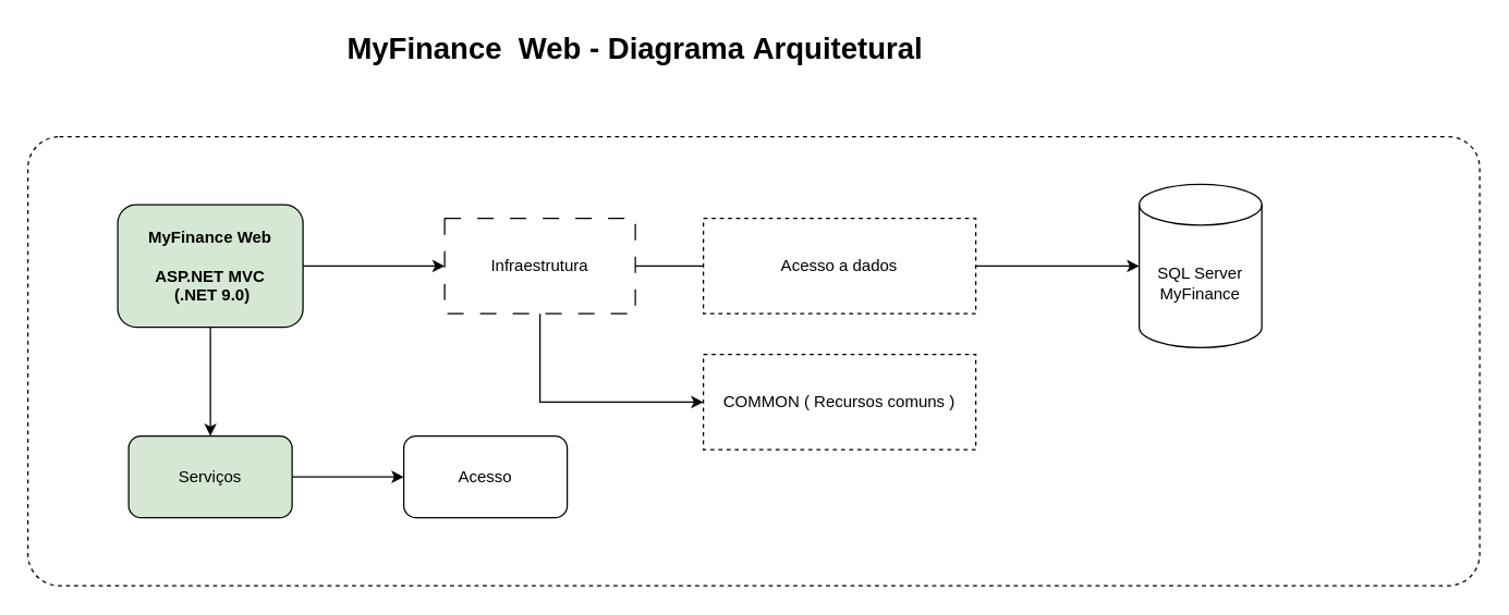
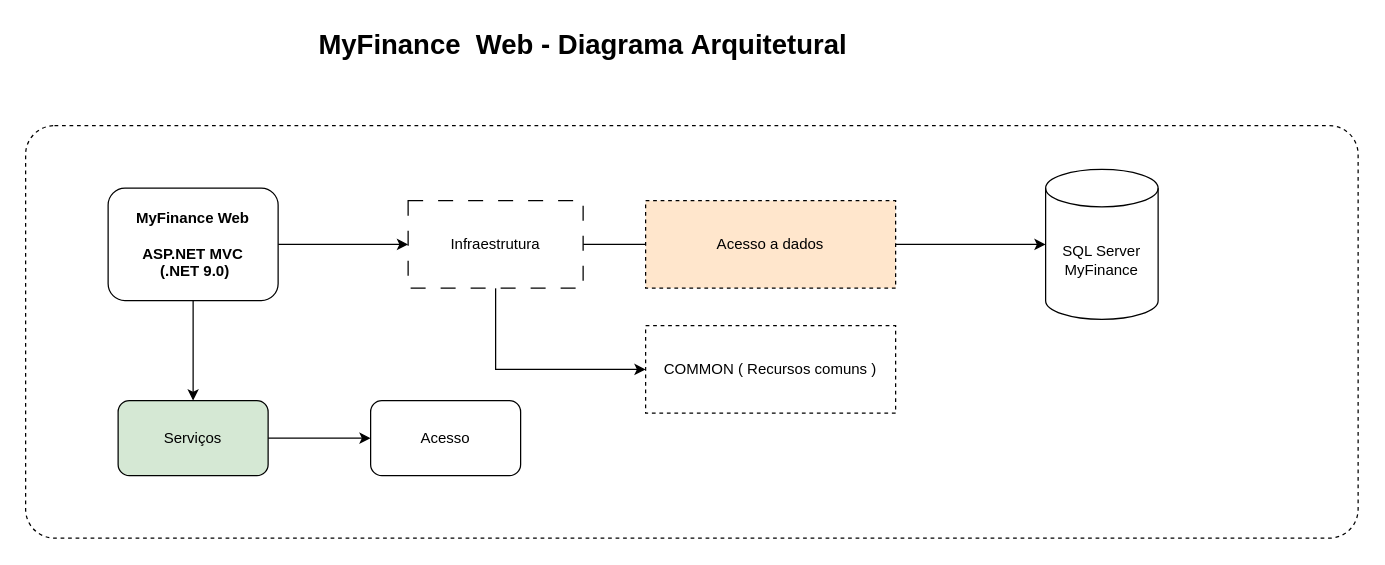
- <mxCell id="6" value="&lt;b&gt;MyFinance Web&lt;/b&gt;&lt;div&gt;&lt;br&gt;&lt;/div&gt;&lt;div&gt;&lt;b&gt;ASP.NET MVC&lt;/b&gt;&lt;/div&gt;&lt;div&gt;&lt;b&gt;&amp;nbsp;(.NET 9.0)&lt;/b&gt;&lt;/div&gt;" style="rounded=1;whiteSpace=wrap;html=1;container=0;fillColor=#d5e8d4;" vertex="1" parent="1"><mxGeometry x="86" y="150" width="136" height="90" as="geometry" /></mxCell>
+ <mxCell id="6" value="&lt;b&gt;MyFinance Web&lt;/b&gt;&lt;div&gt;&lt;br&gt;&lt;/div&gt;&lt;div&gt;&lt;b&gt;ASP.NET MVC&lt;/b&gt;&lt;/div&gt;&lt;div&gt;&lt;b&gt;&amp;nbsp;(.NET 9.0)&lt;/b&gt;&lt;/div&gt;" style="rounded=1;whiteSpace=wrap;html=1;container=0;" vertex="1" parent="1"><mxGeometry x="86" y="150" width="136" height="90" as="geometry" /></mxCell>
- <mxCell id="12" value="Acesso a dados" style="rounded=0;whiteSpace=wrap;html=1;dashed=1;" vertex="1" parent="1"><mxGeometry x="516" y="160" width="200" height="70" as="geometry" /></mxCell>
+ <mxCell id="12" value="Acesso a dados" style="rounded=0;whiteSpace=wrap;html=1;dashed=1;fillColor=#ffe6cc;" vertex="1" parent="1"><mxGeometry x="516" y="160" width="200" height="70" as="geometry" /></mxCell>
